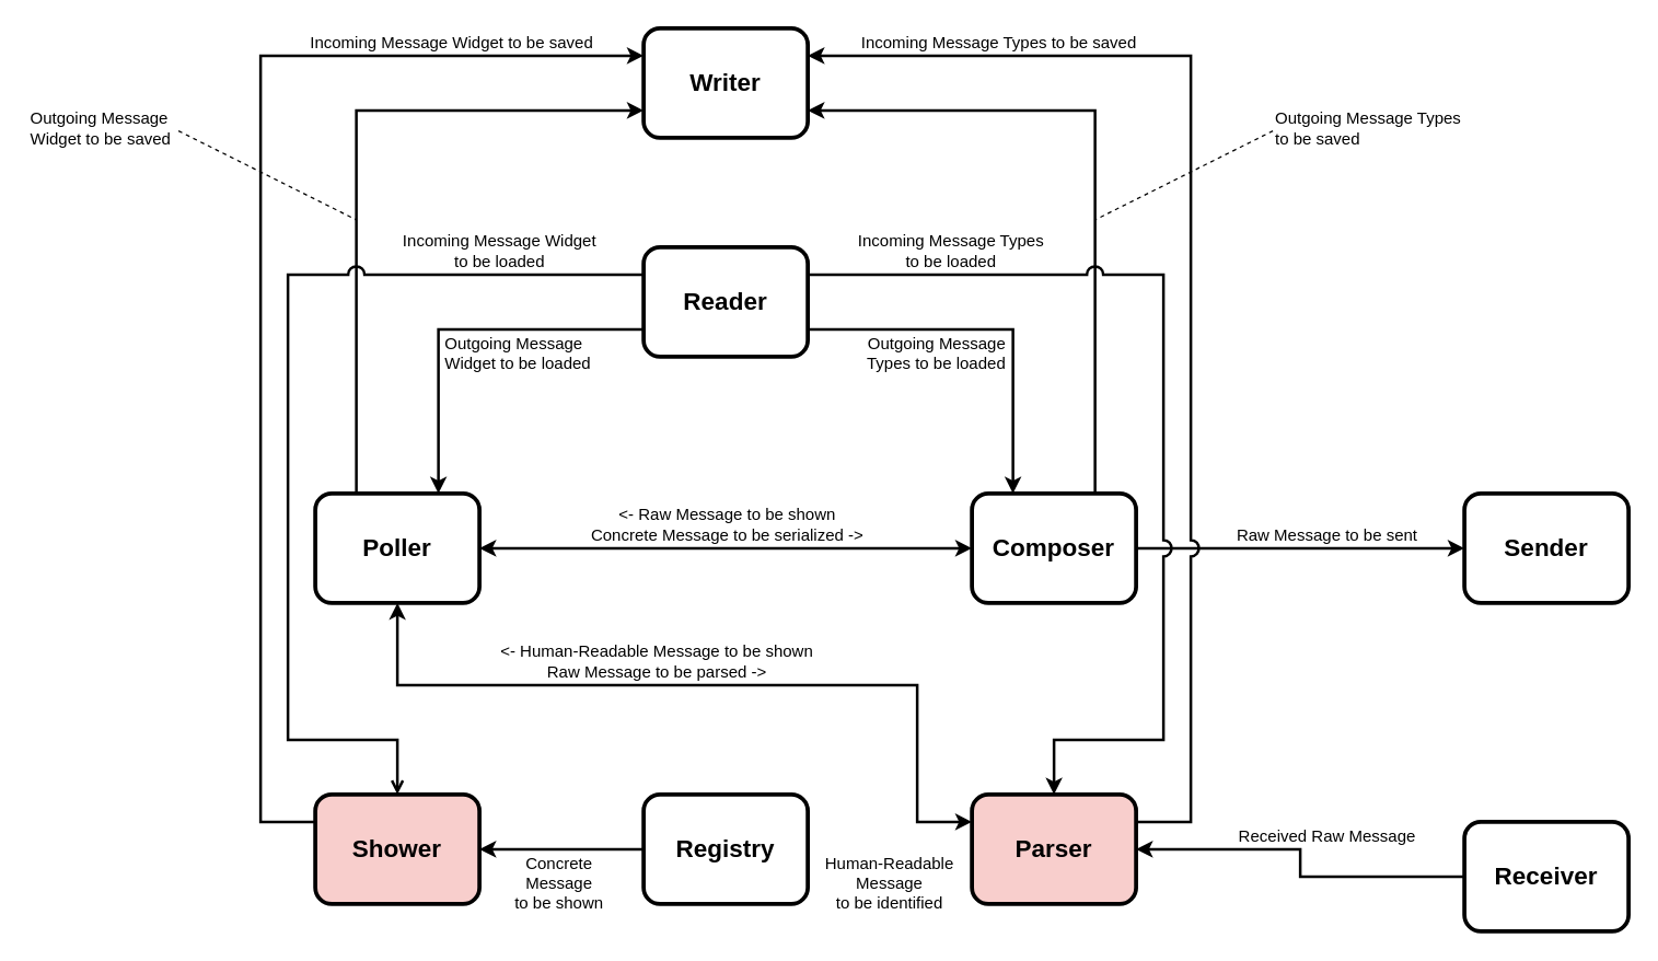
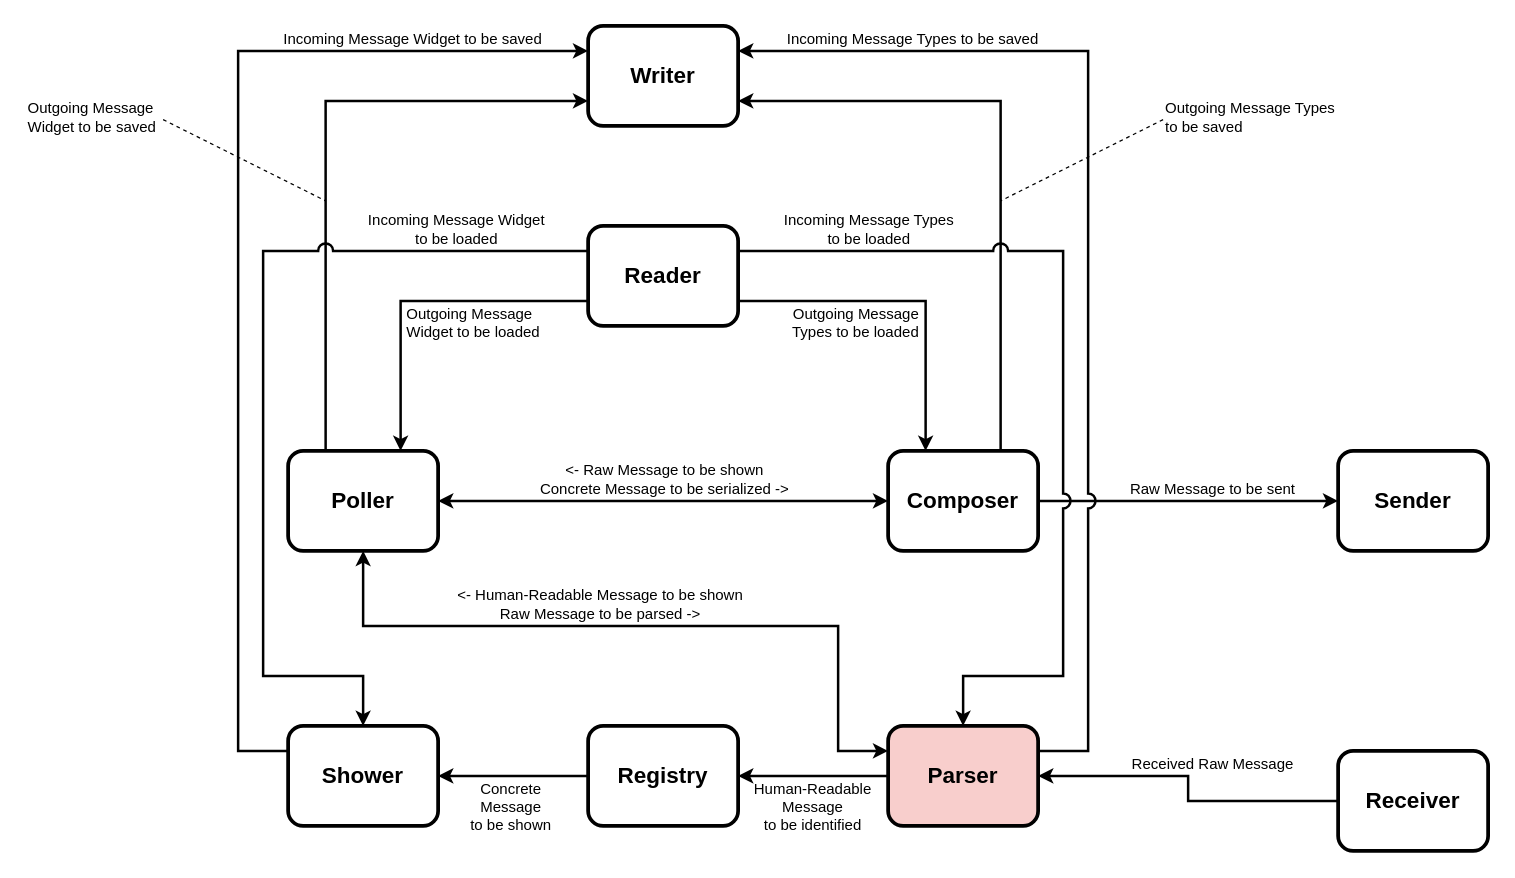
- <mxCell id="20" style="edgeStyle=orthogonalEdgeStyle;rounded=0;orthogonalLoop=1;jettySize=auto;html=1;exitX=0;exitY=0.25;exitDx=0;exitDy=0;entryX=0.5;entryY=0;entryDx=0;entryDy=0;strokeWidth=2;jumpStyle=arc;jumpSize=10;endArrow=open;" parent="1" source="22" target="16" edge="1"><mxGeometry relative="1" as="geometry"><mxPoint x="450" y="200" as="sourcePoint" /><Array as="points"><mxPoint x="210" y="200" /><mxPoint x="210" y="540" /><mxPoint x="290" y="540" /></Array></mxGeometry></mxCell>
+ <mxCell id="20" style="edgeStyle=orthogonalEdgeStyle;rounded=0;orthogonalLoop=1;jettySize=auto;html=1;exitX=0;exitY=0.25;exitDx=0;exitDy=0;entryX=0.5;entryY=0;entryDx=0;entryDy=0;strokeWidth=2;jumpStyle=arc;jumpSize=10;" parent="1" source="22" target="16" edge="1"><mxGeometry relative="1" as="geometry"><mxPoint x="450" y="200" as="sourcePoint" /><Array as="points"><mxPoint x="210" y="200" /><mxPoint x="210" y="540" /><mxPoint x="290" y="540" /></Array></mxGeometry></mxCell>
- <mxCell id="16" value="Shower" style="rounded=1;whiteSpace=wrap;html=1;strokeWidth=3;fontSize=18;fontStyle=1;fillColor=#f8cecc;" parent="1" vertex="1"><mxGeometry x="230" y="580" width="120" height="80" as="geometry" /></mxCell>
+ <mxCell id="16" value="Shower" style="rounded=1;whiteSpace=wrap;html=1;strokeWidth=3;fontSize=18;fontStyle=1" parent="1" vertex="1"><mxGeometry x="230" y="580" width="120" height="80" as="geometry" /></mxCell>
+ <mxCell id="9" style="edgeStyle=orthogonalEdgeStyle;rounded=0;orthogonalLoop=1;jettySize=auto;html=1;strokeWidth=2;jumpStyle=arc;jumpSize=10;exitX=0;exitY=0.5;exitDx=0;exitDy=0;" parent="1" source="12" target="37" edge="1"><mxGeometry relative="1" as="geometry"><Array as="points"><mxPoint x="690" y="620" /><mxPoint x="690" y="620" /></Array></mxGeometry></mxCell>
